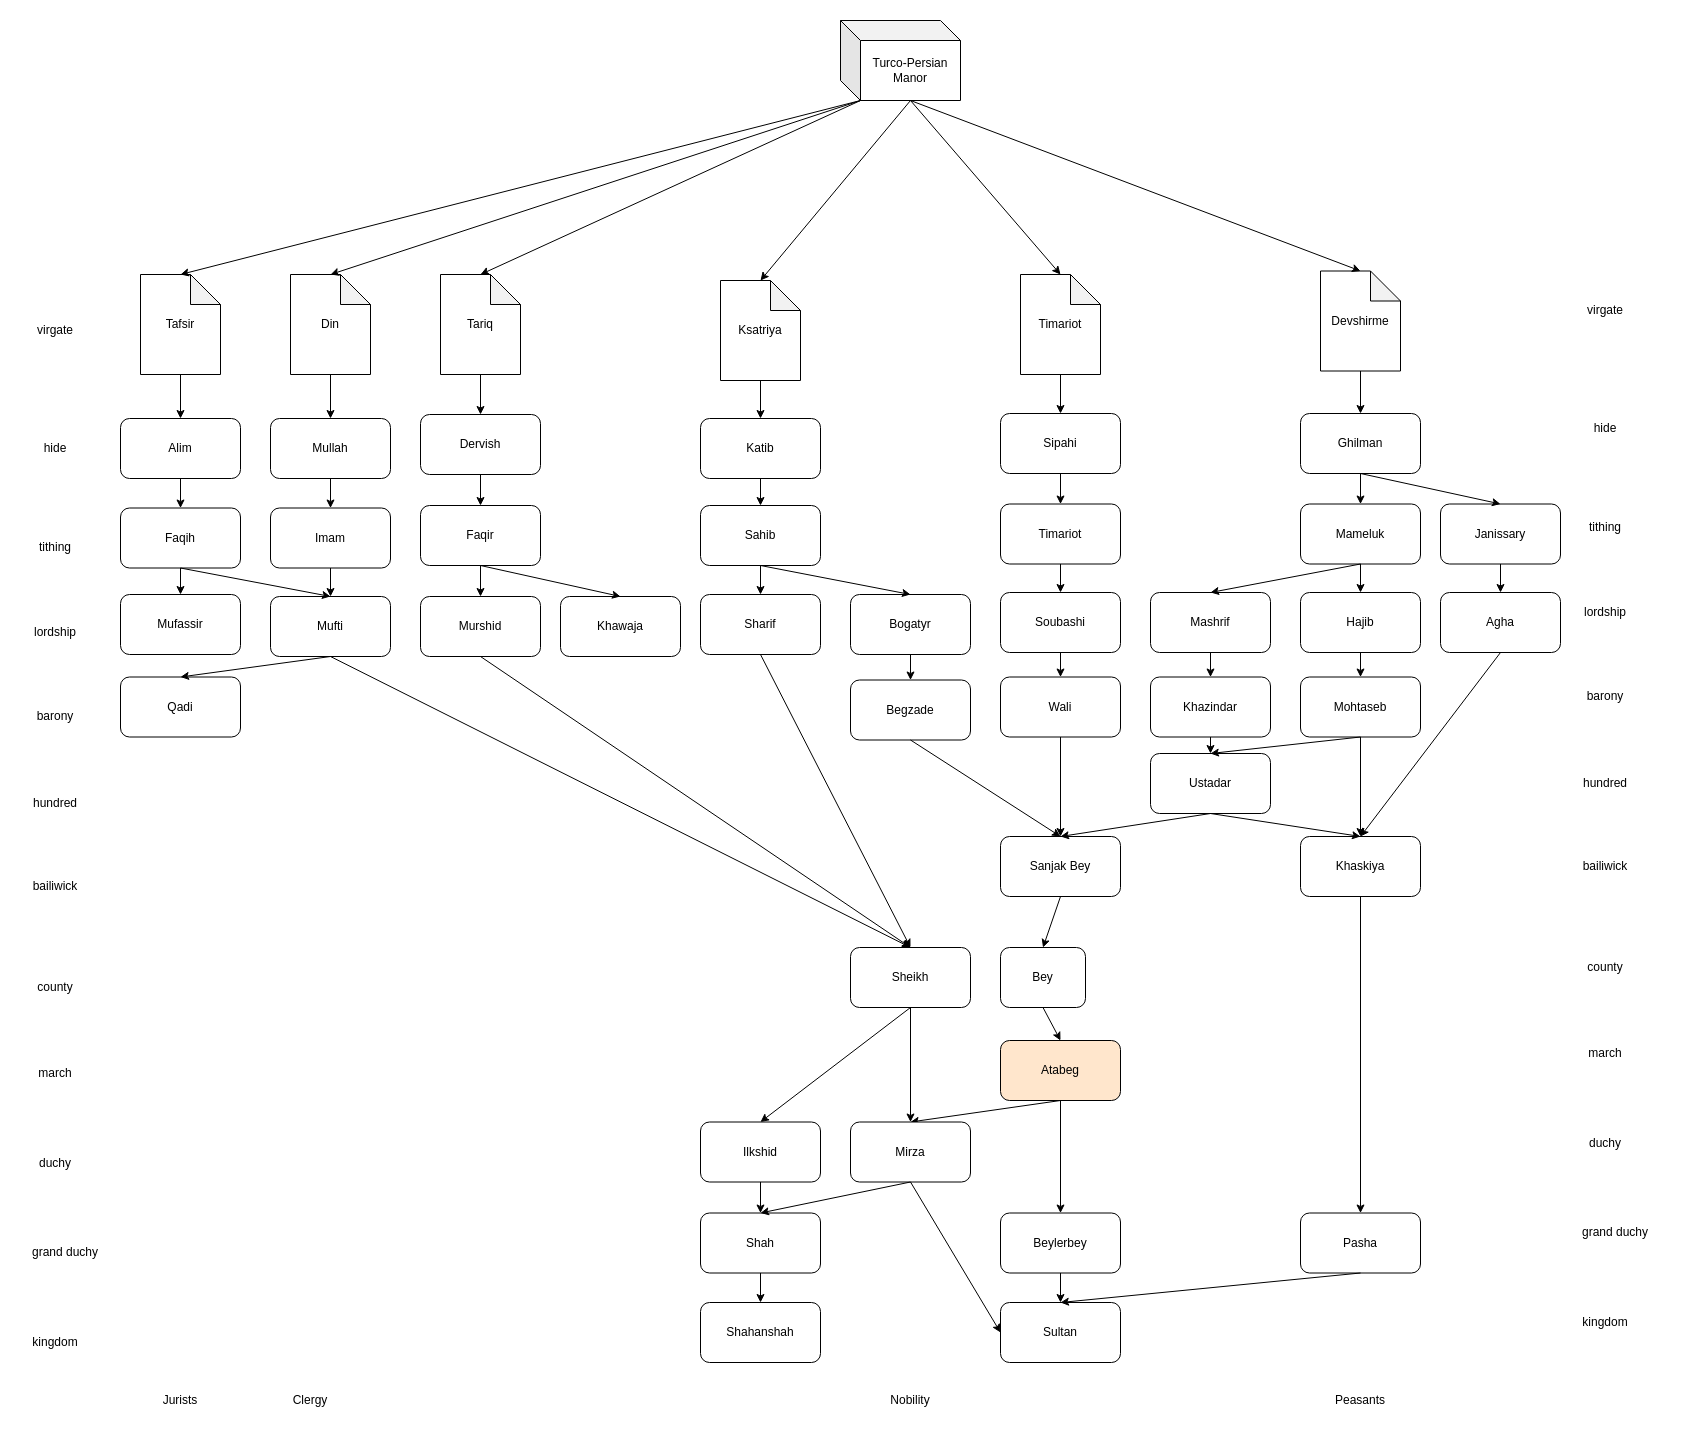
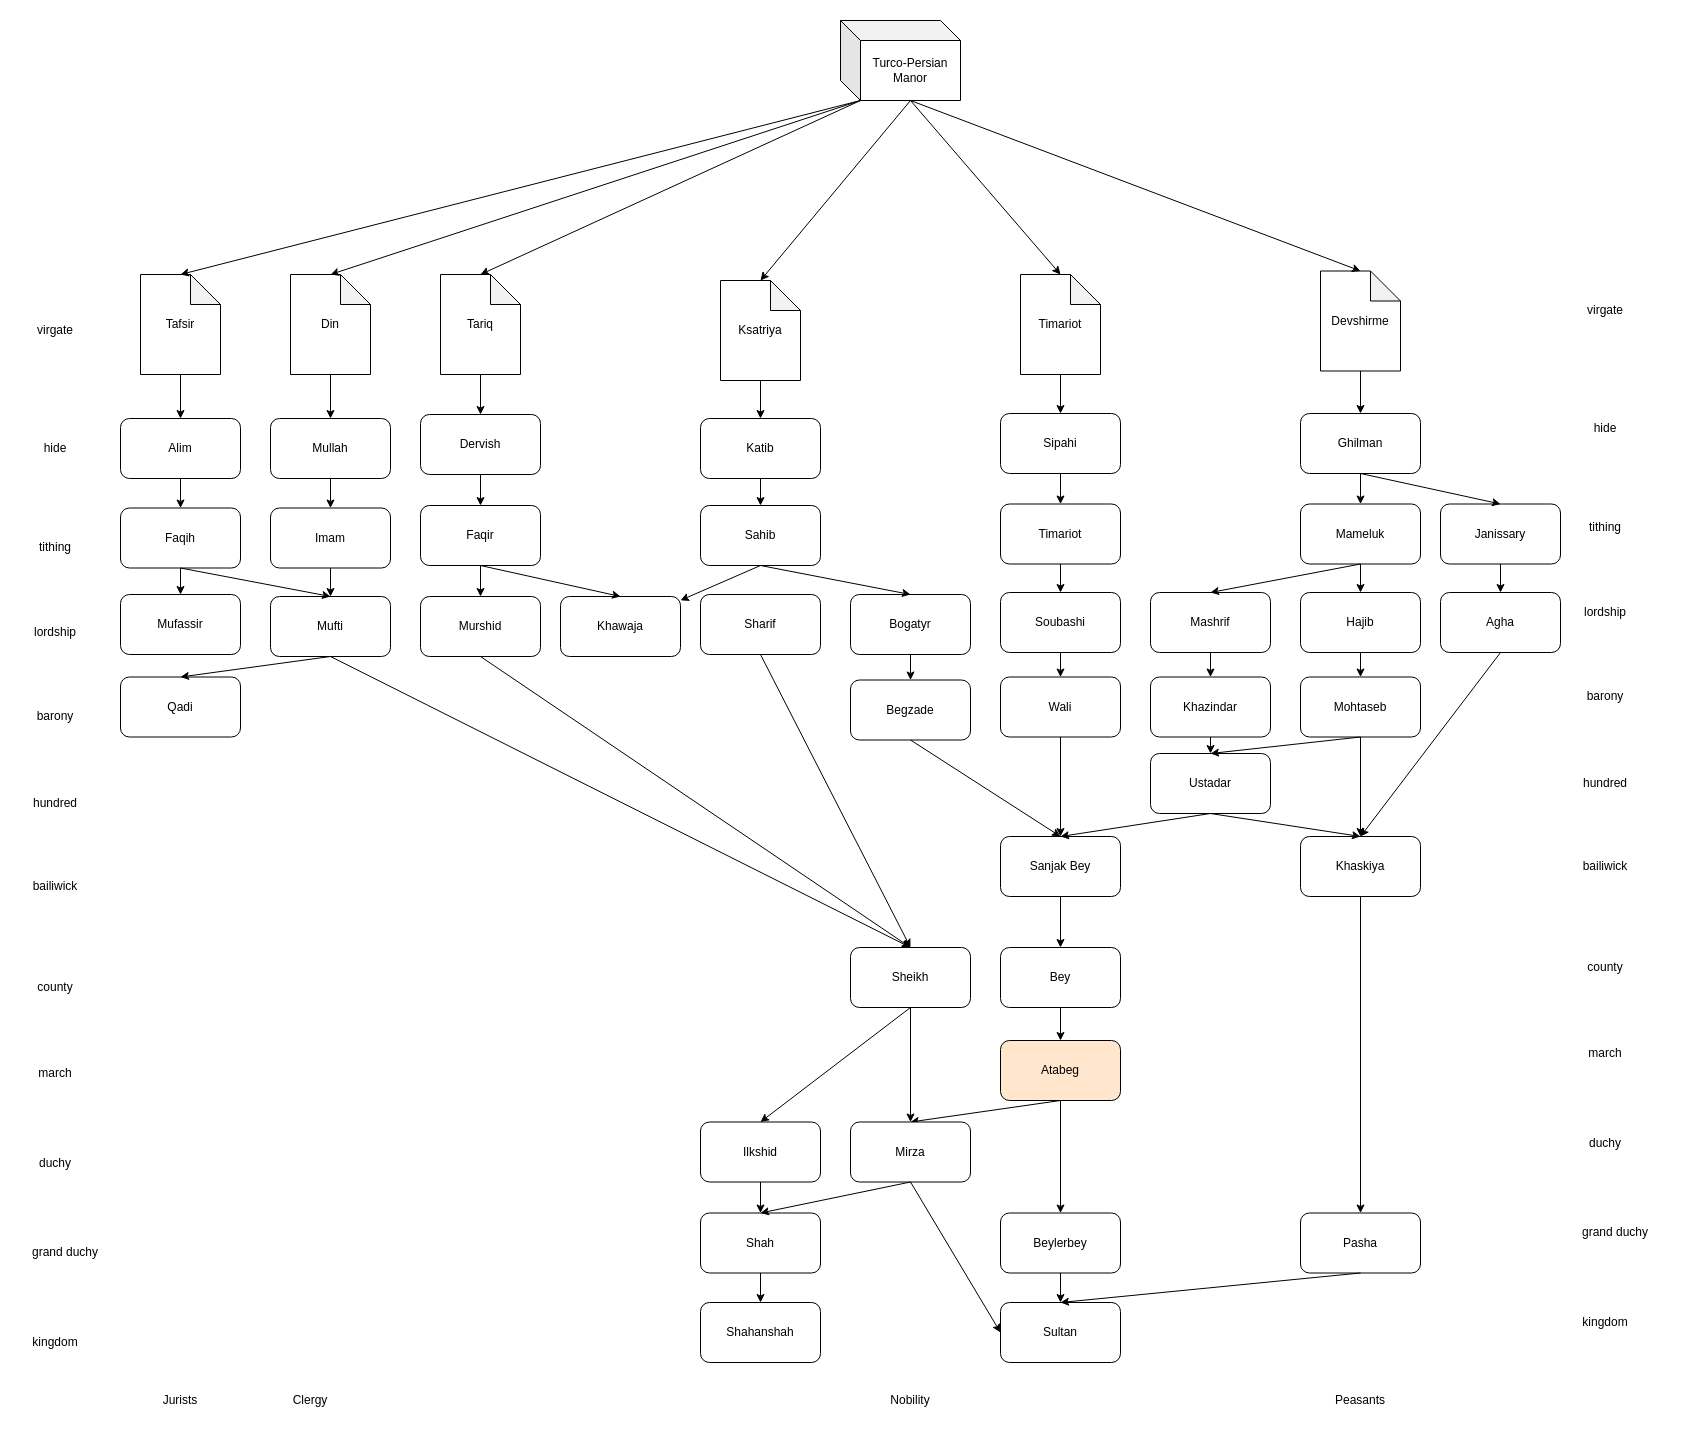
- <mxCell id="124" value="" style="endArrow=classic;html=1;entryX=0.5;entryY=0;entryDx=0;entryDy=0;exitX=0.5;exitY=1;exitDx=0;exitDy=0;" edge="1" parent="1" source="122" target="13"><mxGeometry width="50" height="50" relative="1" as="geometry"><mxPoint x="920" y="430" as="sourcePoint" /><mxPoint x="920" y="468" as="targetPoint" /></mxGeometry></mxCell>
+ <mxCell id="124" value="" style="endArrow=classic;html=1;exitX=0.5;exitY=1;exitDx=0;exitDy=0;" edge="1" parent="1" source="122" target="79"><mxGeometry width="50" height="50" relative="1" as="geometry"><mxPoint x="920" y="430" as="sourcePoint" /><mxPoint x="920" y="468" as="targetPoint" /></mxGeometry></mxCell>
- <mxCell id="96" value="Bey" style="rounded=1;whiteSpace=wrap;html=1;" vertex="1" parent="1"><mxGeometry x="1000" y="947" width="85" height="60" as="geometry" /></mxCell>
+ <mxCell id="96" value="Bey" style="rounded=1;whiteSpace=wrap;html=1;" vertex="1" parent="1"><mxGeometry x="1000" y="947" width="120" height="60" as="geometry" /></mxCell>
